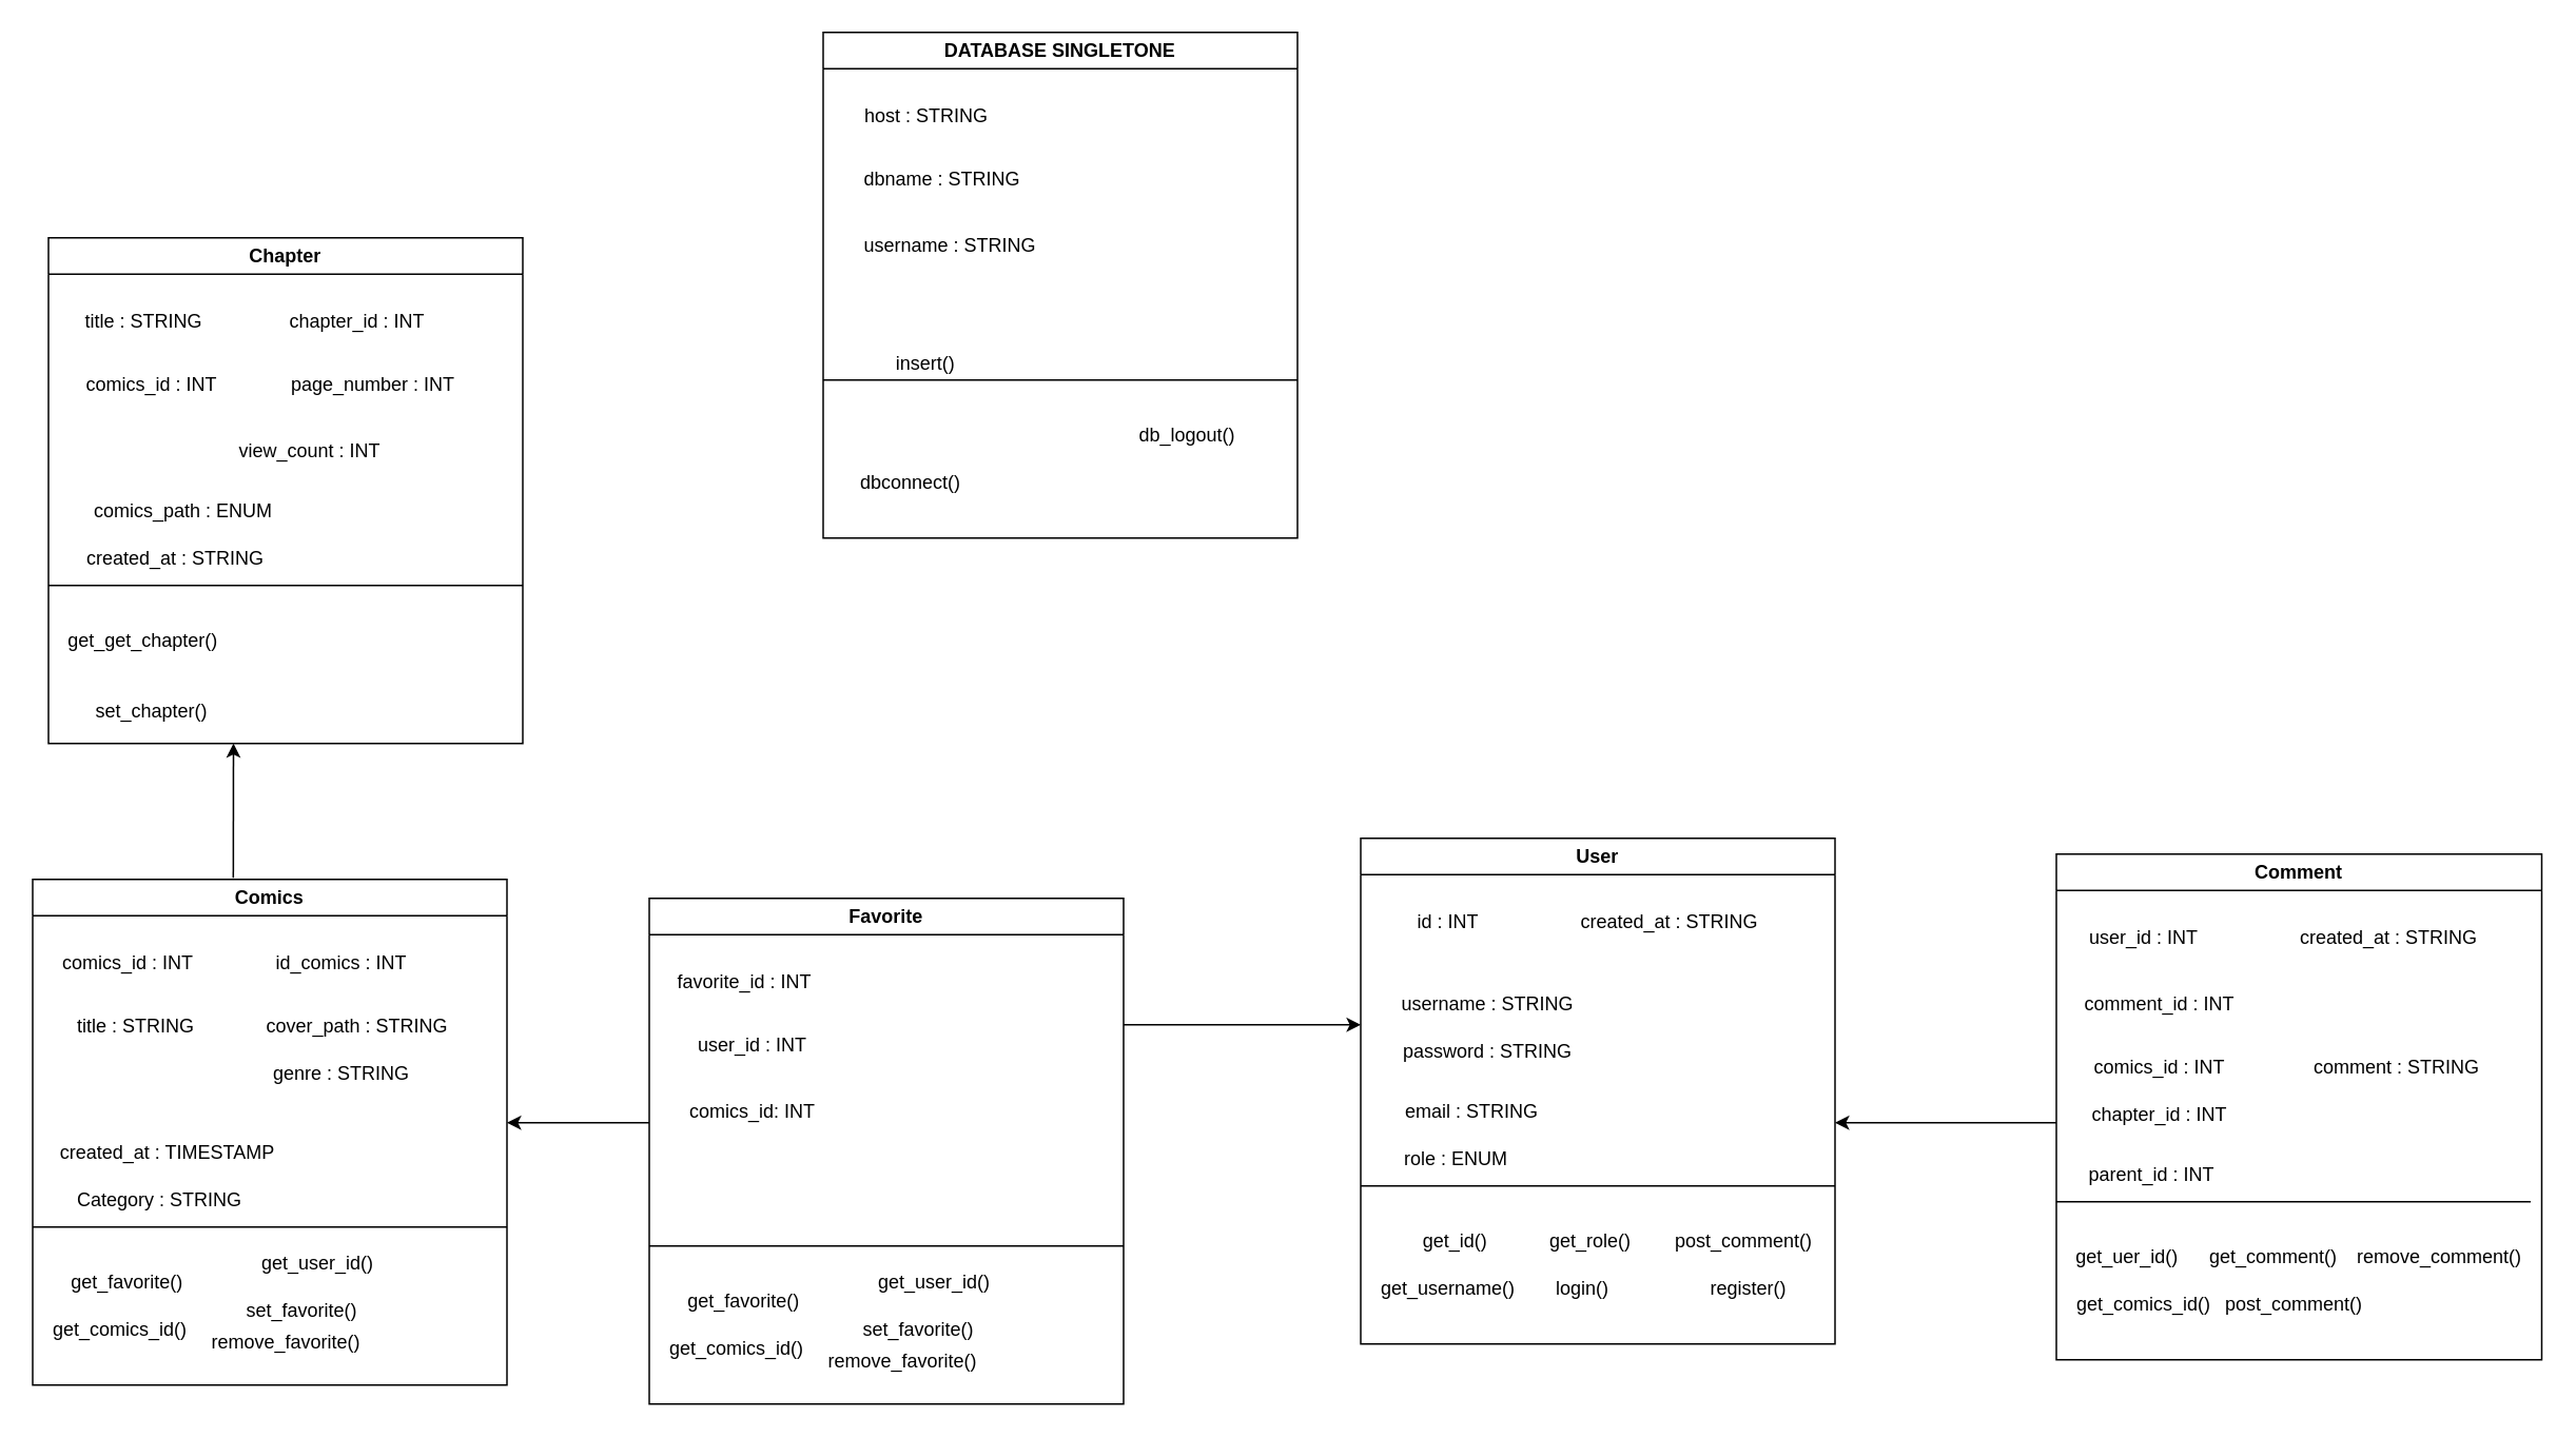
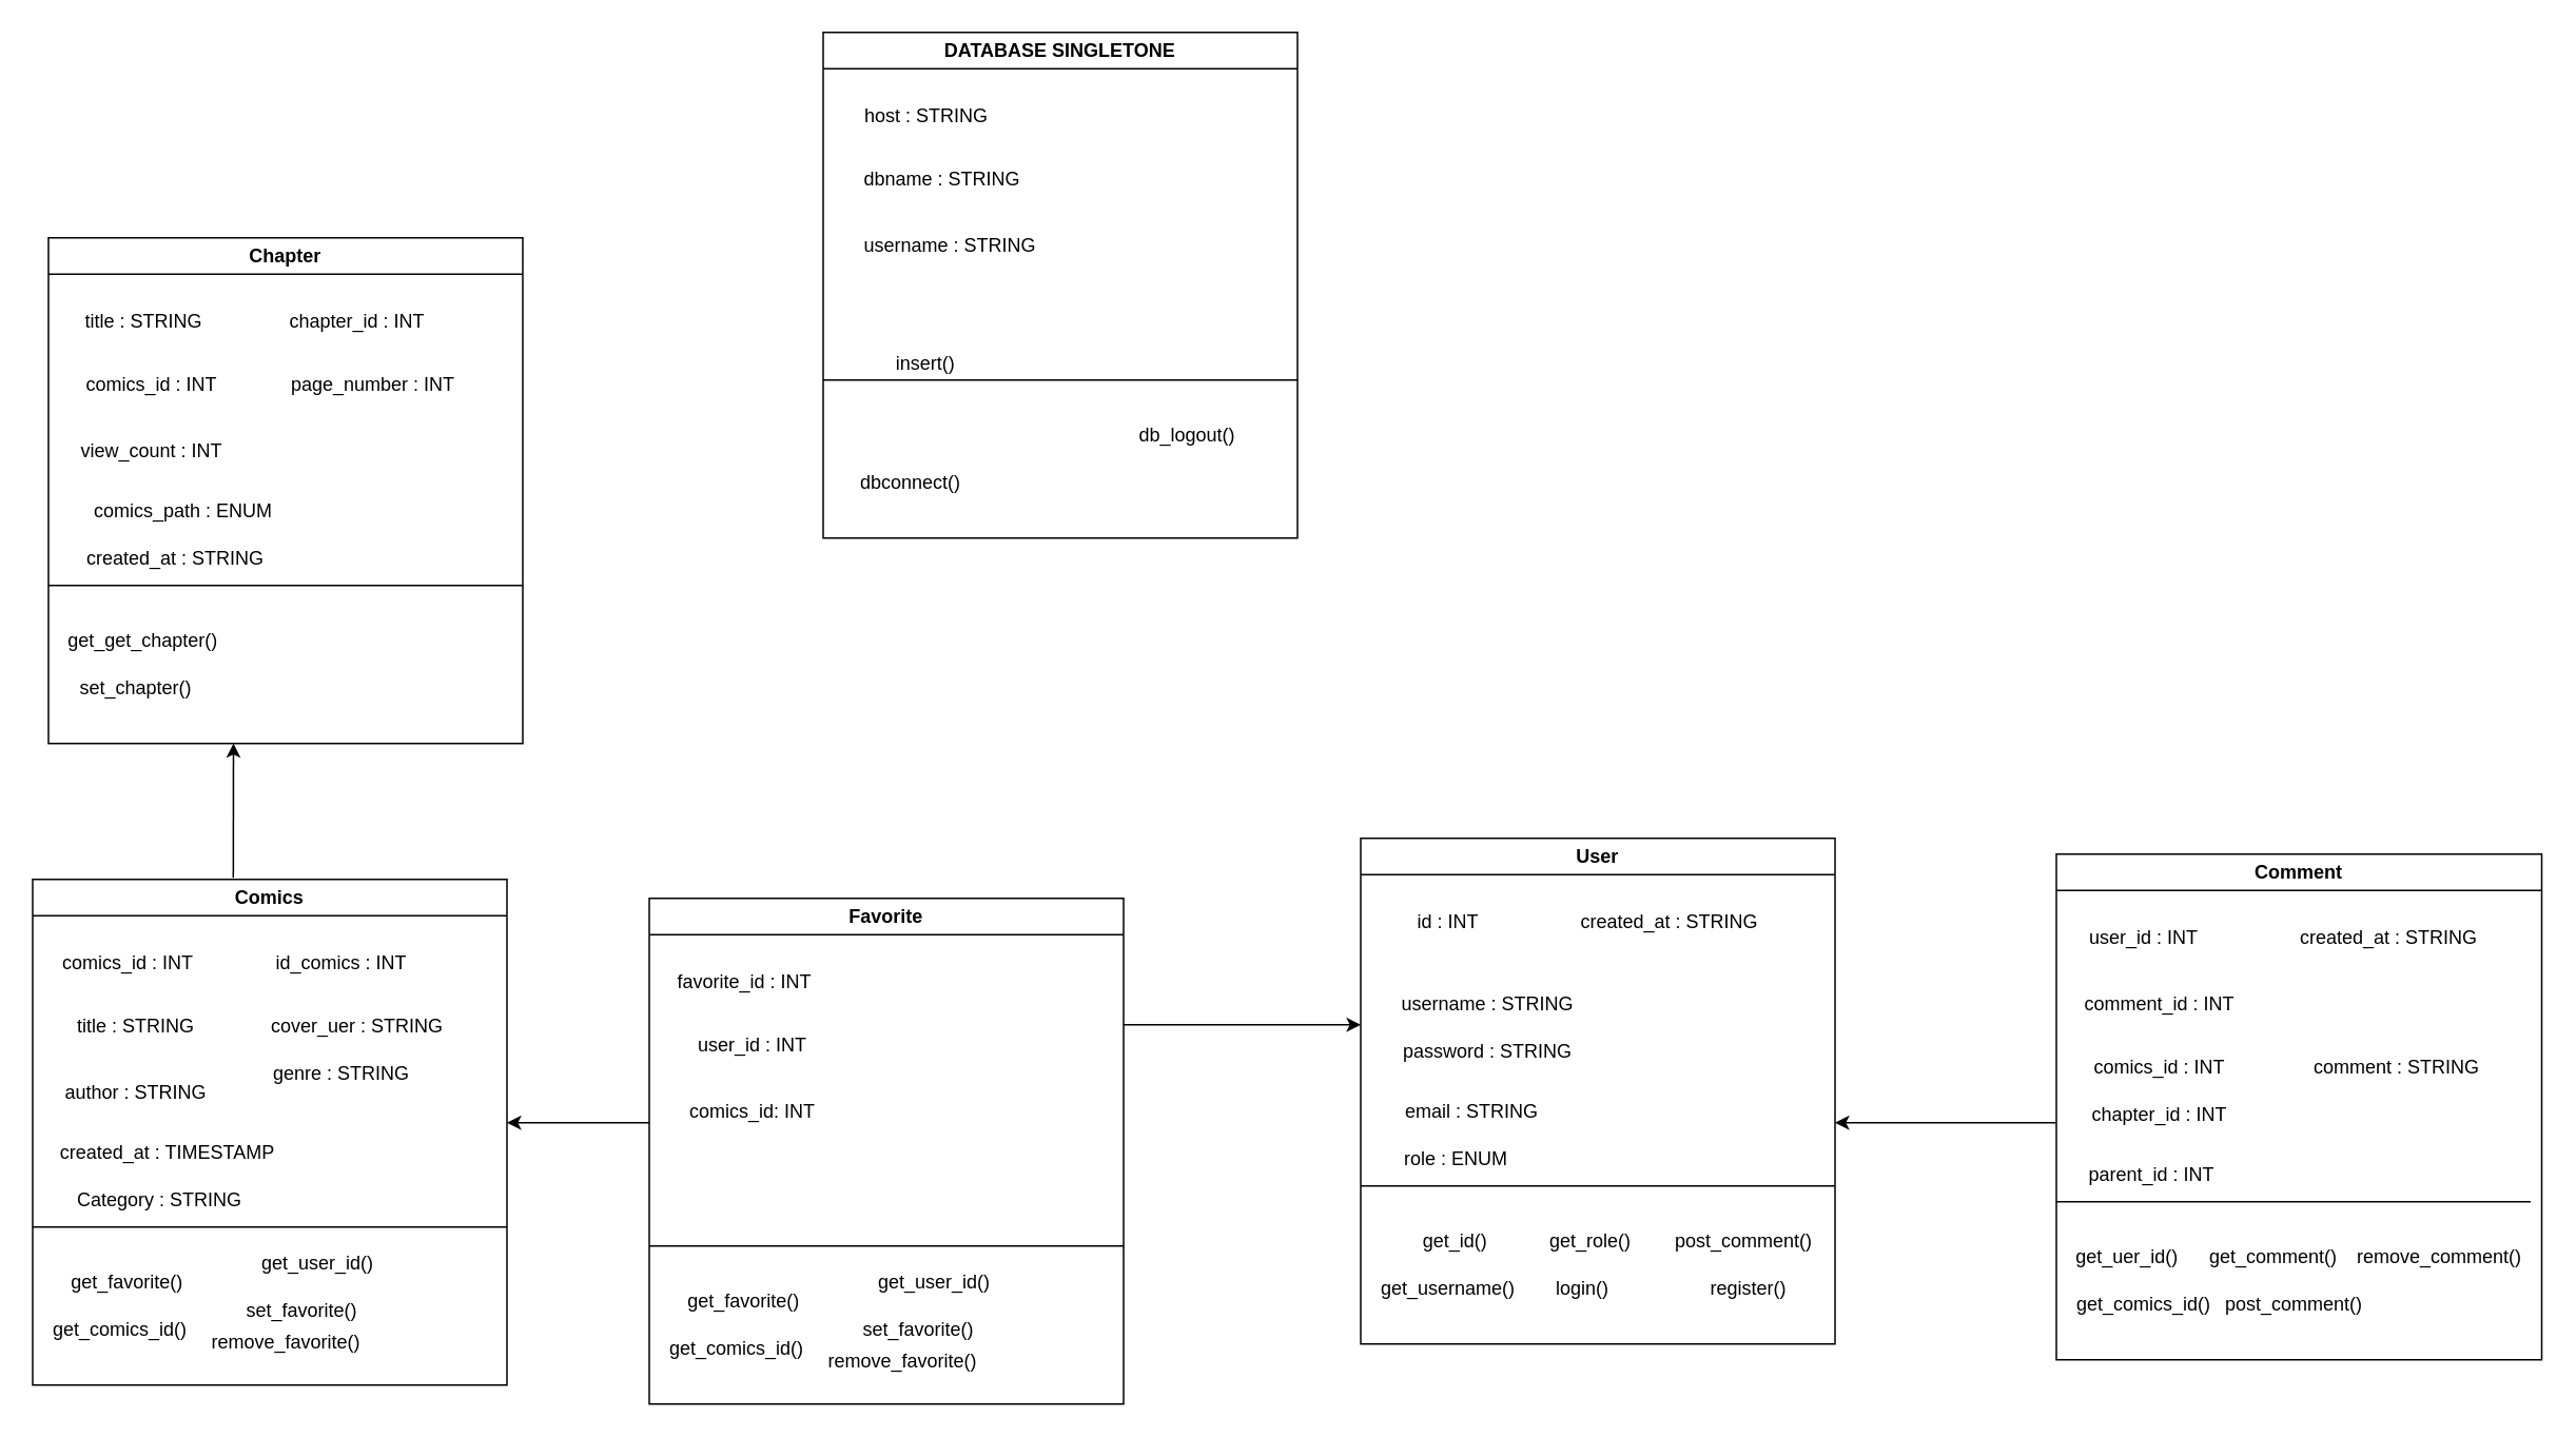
- <mxCell id="14" value="view_count : INT" style="text;html=1;align=center;verticalAlign=middle;resizable=0;points=[];autosize=1;strokeColor=none;fillColor=none;" parent="11" vertex="1"><mxGeometry x="110" y="120" width="110" height="30" as="geometry" /></mxCell>
+ <mxCell id="14" value="view_count : INT" style="text;html=1;align=center;verticalAlign=middle;resizable=0;points=[];autosize=1;strokeColor=none;fillColor=none;" parent="11" vertex="1"><mxGeometry x="10" y="120" width="110" height="30" as="geometry" /></mxCell>
- <mxCell id="16" value="set_chapter()" style="text;html=1;align=center;verticalAlign=middle;resizable=0;points=[];autosize=1;strokeColor=none;fillColor=none;" parent="11" vertex="1"><mxGeometry x="20" y="285" width="90" height="30" as="geometry" /></mxCell>
+ <mxCell id="16" value="set_chapter()" style="text;html=1;align=center;verticalAlign=middle;resizable=0;points=[];autosize=1;strokeColor=none;fillColor=none;" parent="11" vertex="1"><mxGeometry x="10" y="270" width="90" height="30" as="geometry" /></mxCell>
- <mxCell id="31" value="cover_path : STRING" style="text;html=1;align=center;verticalAlign=middle;resizable=0;points=[];autosize=1;strokeColor=none;fillColor=none;" parent="23" vertex="1"><mxGeometry x="135" y="78" width="140" height="30" as="geometry" /></mxCell>
+ <mxCell id="31" value="cover_uer : STRING" style="text;html=1;align=center;verticalAlign=middle;resizable=0;points=[];autosize=1;strokeColor=none;fillColor=none;" parent="23" vertex="1"><mxGeometry x="135" y="78" width="140" height="30" as="geometry" /></mxCell>
+ <mxCell id="26" value="author : STRING" style="text;html=1;align=center;verticalAlign=middle;resizable=0;points=[];autosize=1;strokeColor=none;fillColor=none;" parent="23" vertex="1"><mxGeometry x="10" y="120" width="110" height="30" as="geometry" /></mxCell>
